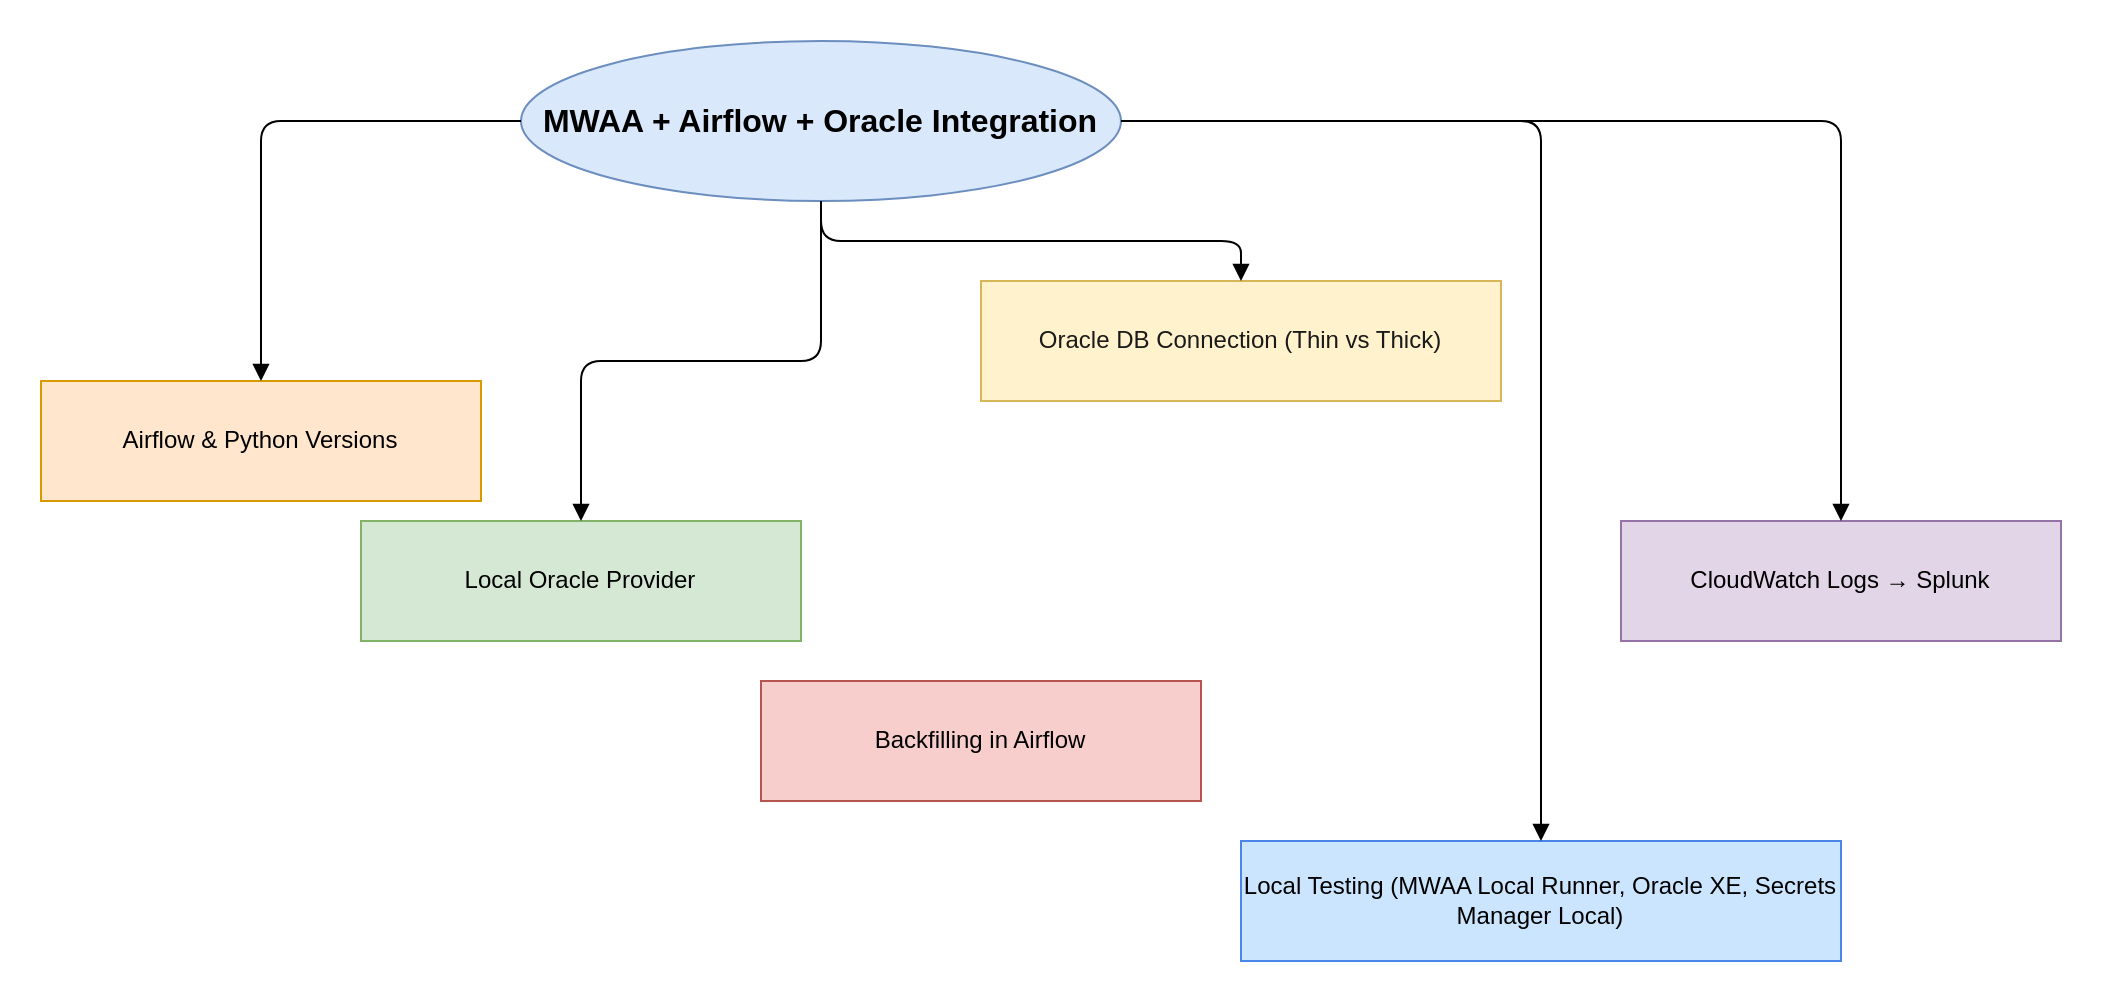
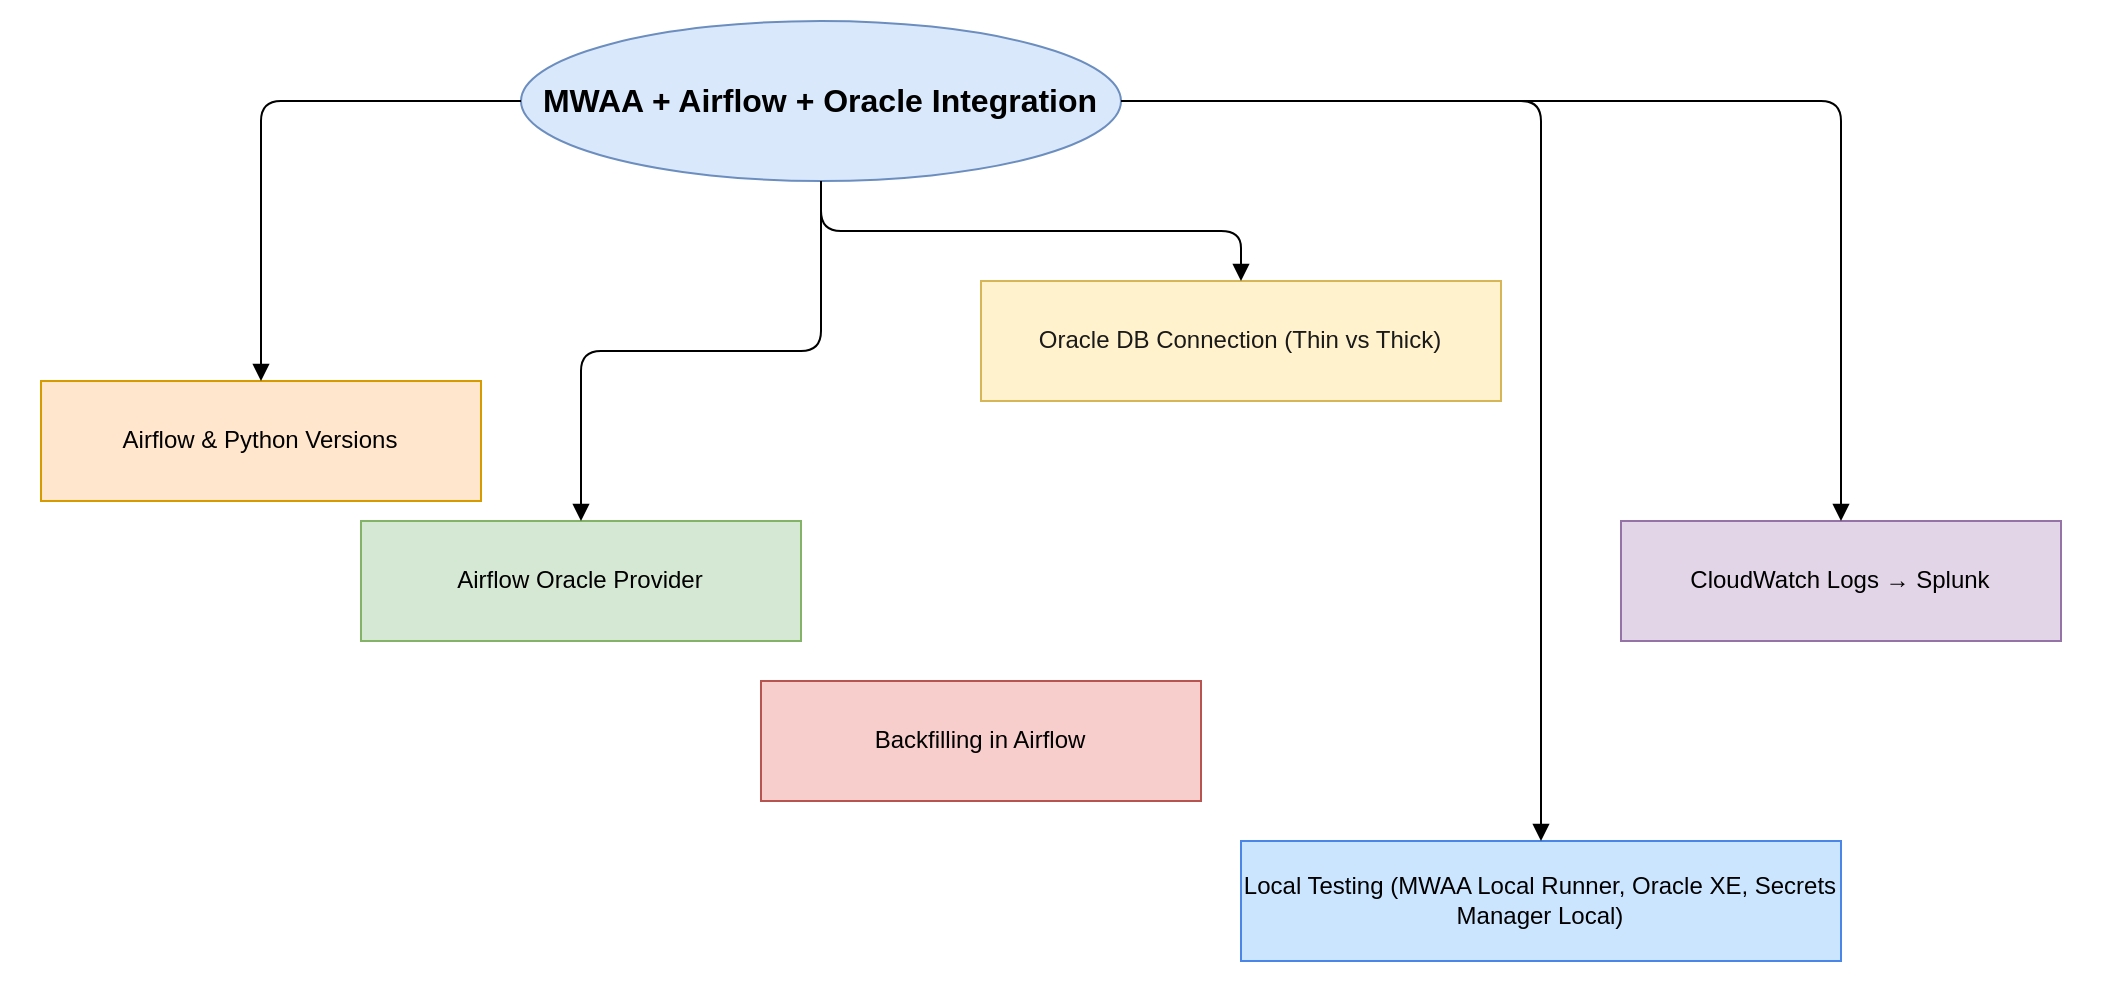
- <mxCell id="2" value="MWAA + Airflow + Oracle Integration" style="shape=ellipse;whiteSpace=wrap;html=1;fillColor=#dae8fc;strokeColor=#6c8ebf;fontSize=16;fontStyle=1;fontColor=#000000;" vertex="1" parent="1"><mxGeometry x="260" y="20" width="300" height="80" as="geometry" /></mxCell>
+ <mxCell id="2" value="MWAA + Airflow + Oracle Integration" style="shape=ellipse;whiteSpace=wrap;html=1;fillColor=#dae8fc;strokeColor=#6c8ebf;fontSize=16;fontStyle=1;fontColor=#000000;" vertex="1" parent="1"><mxGeometry x="260" y="10" width="300" height="80" as="geometry" /></mxCell>
- <mxCell id="5" value="Local Oracle Provider" style="shape=rectangle;whiteSpace=wrap;html=1;fillColor=#d5e8d4;strokeColor=#82b366;fontColor=#000000;" vertex="1" parent="1"><mxGeometry x="180" y="260" width="220" height="60" as="geometry" /></mxCell>
+ <mxCell id="5" value="Airflow Oracle Provider" style="shape=rectangle;whiteSpace=wrap;html=1;fillColor=#d5e8d4;strokeColor=#82b366;fontColor=#000000;" vertex="1" parent="1"><mxGeometry x="180" y="260" width="220" height="60" as="geometry" /></mxCell>
